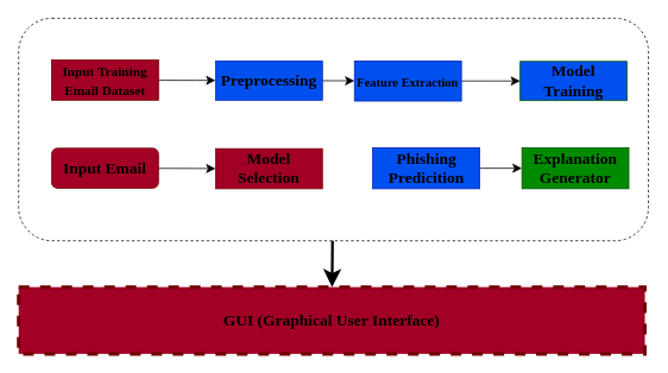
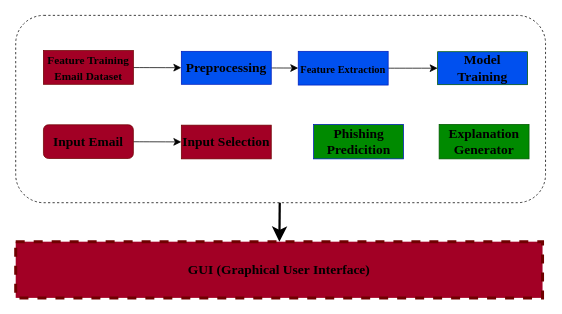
- <mxCell id="3" value="&lt;h2&gt;&lt;font style=&quot;color: light-dark(rgb(0, 0, 0), rgb(255, 255, 255)); font-size: 15px;&quot; face=&quot;Times New Roman&quot;&gt;Input Training Email Dataset&lt;/font&gt;&lt;/h2&gt;" style="rounded=0;whiteSpace=wrap;html=1;fillColor=light-dark(#A20025,#CC0000);fontColor=#ffffff;strokeColor=#6F0000;" vertex="1" parent="1"><mxGeometry x="57" y="67" width="120" height="45" as="geometry" /></mxCell>
+ <mxCell id="3" value="&lt;h2&gt;&lt;font style=&quot;color: light-dark(rgb(0, 0, 0), rgb(255, 255, 255)); font-size: 15px;&quot; face=&quot;Times New Roman&quot;&gt;Feature Training Email Dataset&lt;/font&gt;&lt;/h2&gt;" style="rounded=0;whiteSpace=wrap;html=1;fillColor=light-dark(#A20025,#CC0000);fontColor=#ffffff;strokeColor=#6F0000;" vertex="1" parent="1"><mxGeometry x="57" y="67" width="120" height="45" as="geometry" /></mxCell>
- <mxCell id="13" value="&lt;h2&gt;&lt;font style=&quot;color: light-dark(rgb(0, 0, 0), rgb(255, 255, 255));&quot; face=&quot;Times New Roman&quot;&gt;Model Selection&lt;/font&gt;&lt;/h2&gt;" style="rounded=0;whiteSpace=wrap;html=1;fillColor=light-dark(#A20025,#CC0000);fontColor=#ffffff;strokeColor=#6F0000;" vertex="1" parent="1"><mxGeometry x="241" y="166.5" width="120" height="45" as="geometry" /></mxCell>
+ <mxCell id="13" value="&lt;h2&gt;&lt;font style=&quot;color: light-dark(rgb(0, 0, 0), rgb(255, 255, 255));&quot; face=&quot;Times New Roman&quot;&gt;Input Selection&lt;/font&gt;&lt;/h2&gt;" style="rounded=0;whiteSpace=wrap;html=1;fillColor=light-dark(#A20025,#CC0000);fontColor=#ffffff;strokeColor=#6F0000;" vertex="1" parent="1"><mxGeometry x="241" y="166.5" width="120" height="45" as="geometry" /></mxCell>
- <mxCell id="15" value="&lt;h2&gt;&lt;font style=&quot;color: light-dark(rgb(0, 0, 0), rgb(255, 255, 255));&quot; face=&quot;Times New Roman&quot;&gt;Phishing Predicition&lt;/font&gt;&lt;/h2&gt;" style="rounded=0;whiteSpace=wrap;html=1;fillColor=#0050ef;fontColor=#ffffff;strokeColor=#001DBC;" vertex="1" parent="1"><mxGeometry x="417.5" y="165.5" width="120" height="46" as="geometry" /></mxCell>
+ <mxCell id="15" value="&lt;h2&gt;&lt;font style=&quot;color: light-dark(rgb(0, 0, 0), rgb(255, 255, 255));&quot; face=&quot;Times New Roman&quot;&gt;Phishing Predicition&lt;/font&gt;&lt;/h2&gt;" style="rounded=0;whiteSpace=wrap;html=1;fillColor=#008a00;fontColor=#ffffff;strokeColor=#001DBC;" vertex="1" parent="1"><mxGeometry x="417.5" y="165.5" width="120" height="46" as="geometry" /></mxCell>
- <mxCell id="14" value="" style="edgeStyle=none;curved=1;rounded=0;orthogonalLoop=1;jettySize=auto;html=1;fontSize=12;startSize=8;endSize=8;" edge="1" parent="1" source="15" target="9"><mxGeometry relative="1" as="geometry" /></mxCell>
